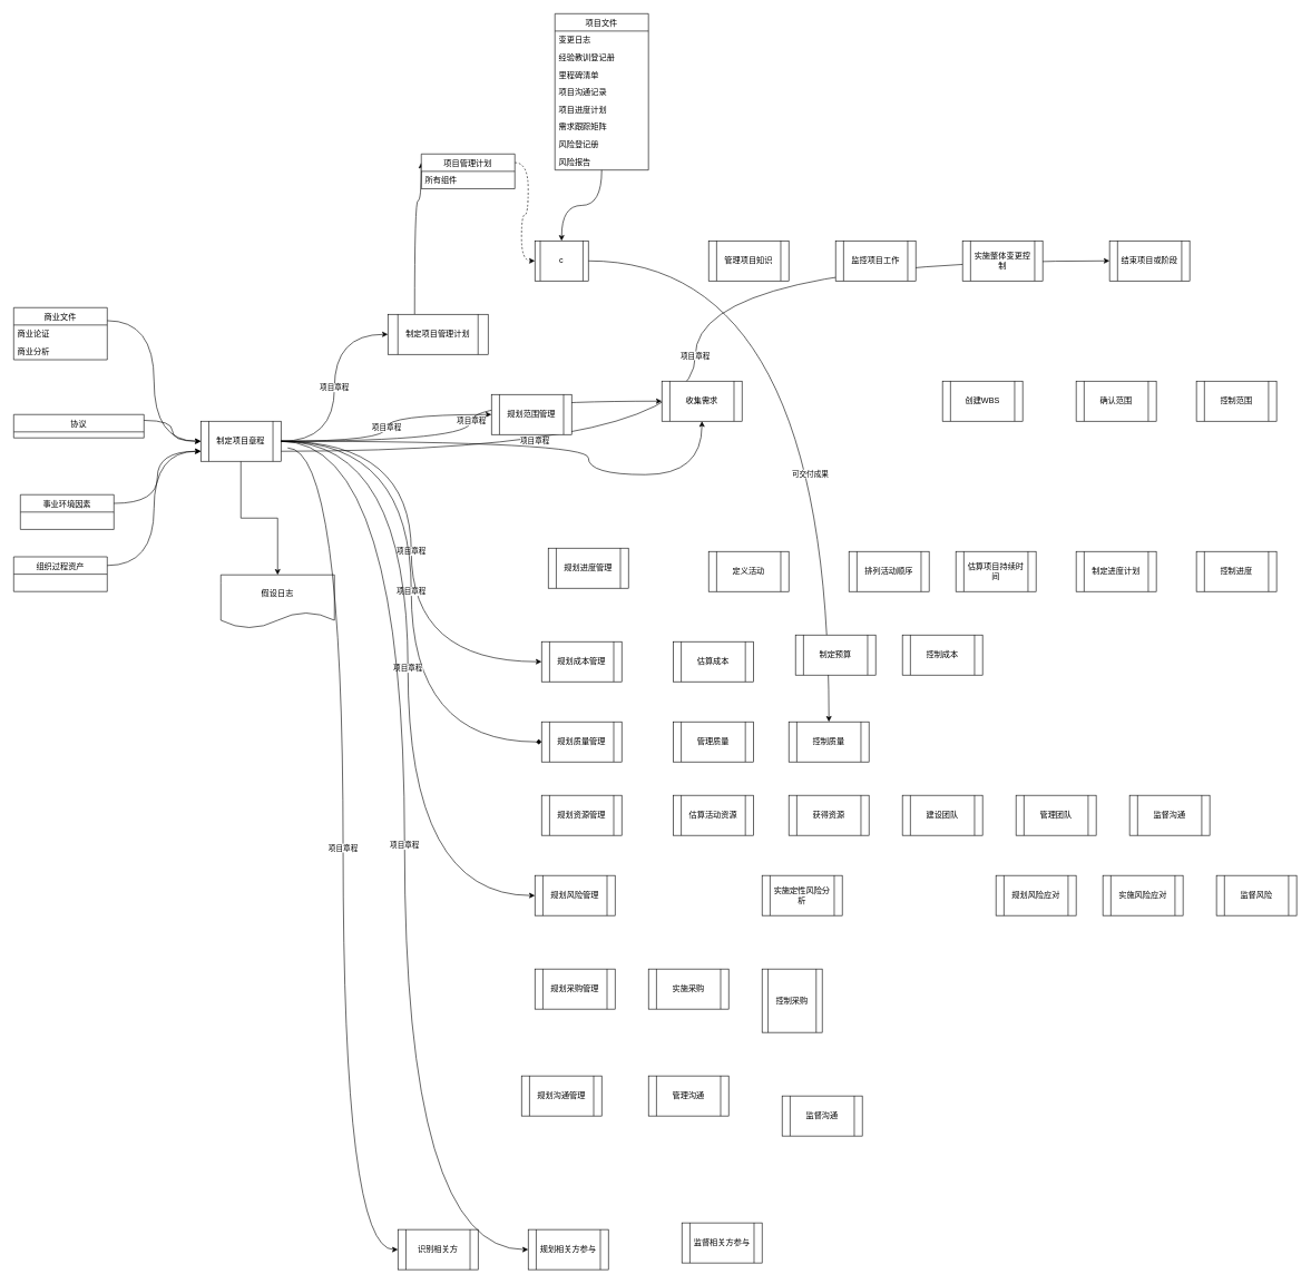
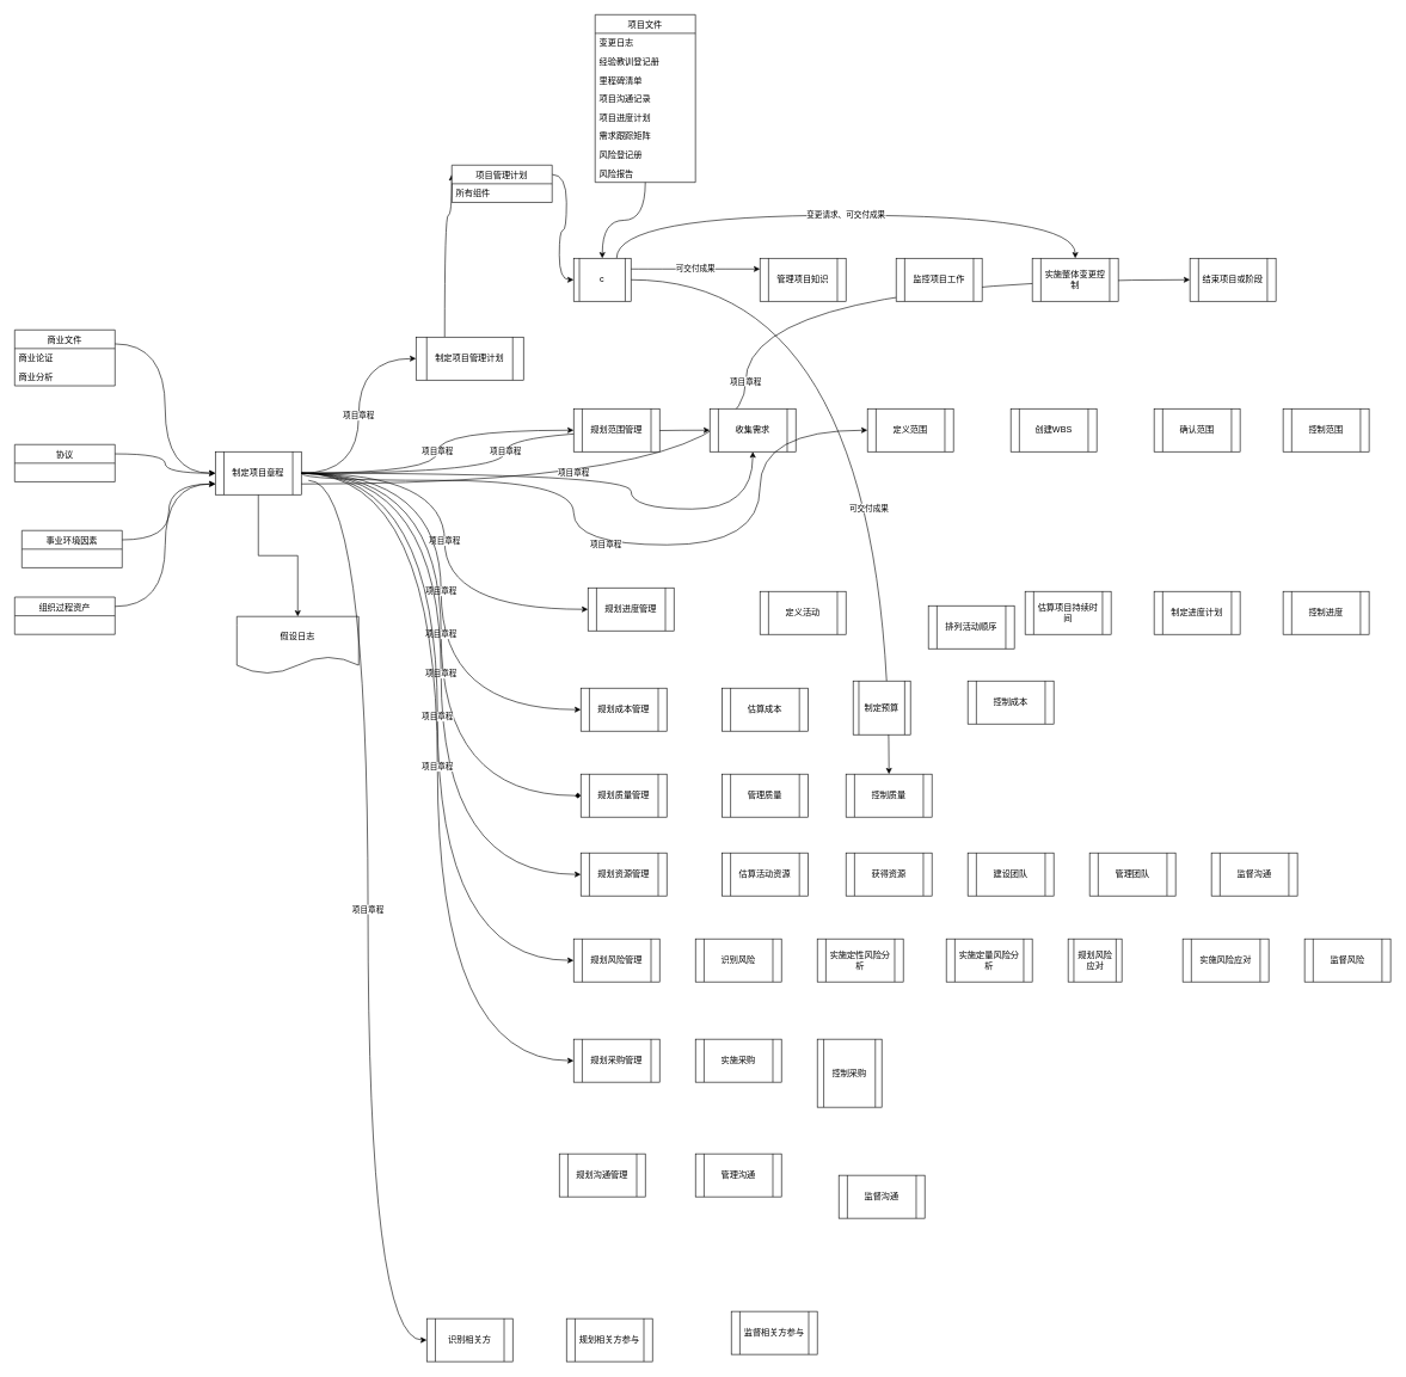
- <mxCell id="81" style="edgeStyle=orthogonalEdgeStyle;curved=1;rounded=0;orthogonalLoop=1;jettySize=auto;html=1;exitX=1;exitY=0.25;exitDx=0;exitDy=0;entryX=0;entryY=0.5;entryDx=0;entryDy=0;dashed=1;" edge="1" parent="1" source="82" target="22"><mxGeometry relative="1" as="geometry"><mxPoint x="760" as="sourcePoint" y="300" /></mxGeometry></mxCell>
+ <mxCell id="81" style="edgeStyle=orthogonalEdgeStyle;curved=1;rounded=0;orthogonalLoop=1;jettySize=auto;html=1;exitX=1;exitY=0.25;exitDx=0;exitDy=0;entryX=0;entryY=0.5;entryDx=0;entryDy=0;" edge="1" parent="1" source="82" target="22"><mxGeometry relative="1" as="geometry"><mxPoint x="760" as="sourcePoint" y="300" /></mxGeometry></mxCell>
+ <mxCell id="19" value="变更请求、可交付成果" style="edgeStyle=orthogonalEdgeStyle;curved=1;rounded=0;orthogonalLoop=1;jettySize=auto;html=1;entryX=0.5;entryY=0;entryDx=0;entryDy=0;" edge="1" parent="1" source="22" target="25"><mxGeometry relative="1" as="geometry"><Array as="points"><mxPoint x="860" y="300" /><mxPoint x="1500" y="300" /></Array></mxGeometry></mxCell>
+ <mxCell id="18" value="可交付成果" style="edgeStyle=orthogonalEdgeStyle;curved=1;rounded=0;orthogonalLoop=1;jettySize=auto;html=1;exitX=1;exitY=0.25;exitDx=0;exitDy=0;entryX=0;entryY=0.25;entryDx=0;entryDy=0;" edge="1" parent="1" source="22" target="23"><mxGeometry relative="1" as="geometry" /></mxCell>
+ <mxCell id="13" value="定义范围" style="shape=process;whiteSpace=wrap;html=1;backgroundOutline=1;" parent="1" vertex="1"><mxGeometry x="1210" y="570" width="120" height="60" as="geometry" /></mxCell>
- <mxCell id="11" value="规划范围管理" style="shape=process;whiteSpace=wrap;html=1;backgroundOutline=1;" parent="1" vertex="1"><mxGeometry x="735" y="590" width="120" height="60" as="geometry" /></mxCell>
+ <mxCell id="11" value="规划范围管理" style="shape=process;whiteSpace=wrap;html=1;backgroundOutline=1;" parent="1" vertex="1"><mxGeometry x="800" y="570" width="120" height="60" as="geometry" /></mxCell>
- <mxCell id="67" value="协议" style="swimlane;fontStyle=0;childLayout=stackLayout;horizontal=1;startSize=26;fillColor=none;horizontalStack=0;resizeParent=1;resizeParentMax=0;resizeLast=0;collapsible=1;marginBottom=0;" parent="1" vertex="1"><mxGeometry x="20" y="620" width="195" height="35" as="geometry" /></mxCell>
+ <mxCell id="67" value="协议" style="swimlane;fontStyle=0;childLayout=stackLayout;horizontal=1;startSize=26;fillColor=none;horizontalStack=0;resizeParent=1;resizeParentMax=0;resizeLast=0;collapsible=1;marginBottom=0;" parent="1" vertex="1"><mxGeometry x="20" y="620" width="140" height="52" as="geometry" /></mxCell>
+ <mxCell id="70" value="项目章程" style="edgeStyle=orthogonalEdgeStyle;curved=1;rounded=0;orthogonalLoop=1;jettySize=auto;html=1;exitX=1;exitY=0.5;exitDx=0;exitDy=0;entryX=0;entryY=0.5;entryDx=0;entryDy=0;" edge="1" parent="1" source="8" target="13"><mxGeometry relative="1" as="geometry"><mxPoint x="430" y="670" as="sourcePoint" /><mxPoint x="1060" y="640" as="targetPoint" /><Array as="points"><mxPoint x="420" y="670" /><mxPoint x="800" y="670" /><mxPoint x="800" y="760" /><mxPoint x="1060" y="760" /><mxPoint x="1060" y="600" /></Array></mxGeometry></mxCell>
+ <mxCell id="75" value="项目章程" style="edgeStyle=orthogonalEdgeStyle;curved=1;rounded=0;orthogonalLoop=1;jettySize=auto;html=1;entryX=0;entryY=0.5;entryDx=0;entryDy=0;" edge="1" parent="1" source="8" target="52"><mxGeometry relative="1" as="geometry"><mxPoint x="430" y="670" as="sourcePoint" /><mxPoint x="810" y="1350" as="targetPoint" /></mxGeometry></mxCell>
+ <mxCell id="5" value="项目章程" style="edgeStyle=orthogonalEdgeStyle;curved=1;rounded=0;orthogonalLoop=1;jettySize=auto;html=1;entryX=0;entryY=0.5;entryDx=0;entryDy=0;" parent="1" source="8" target="15" edge="1"><mxGeometry relative="1" as="geometry" /></mxCell>
- <mxCell id="17" value="排列活动顺序" style="shape=process;whiteSpace=wrap;html=1;backgroundOutline=1;" parent="1" vertex="1"><mxGeometry x="1270" y="825" width="120" height="60" as="geometry" /></mxCell>
+ <mxCell id="17" value="排列活动顺序" style="shape=process;whiteSpace=wrap;html=1;backgroundOutline=1;" parent="1" vertex="1"><mxGeometry x="1295" y="845" width="120" height="60" as="geometry" /></mxCell>
- <mxCell id="77" value="项目章程" style="edgeStyle=orthogonalEdgeStyle;curved=1;rounded=0;orthogonalLoop=1;jettySize=auto;html=1;entryX=0;entryY=0.5;entryDx=0;entryDy=0;exitX=1;exitY=0.5;exitDx=0;exitDy=0;" edge="1" parent="1" source="8" target="56"><mxGeometry relative="1" as="geometry"><mxPoint x="440" y="680" as="sourcePoint" /><mxPoint x="620" y="1640" as="targetPoint" /></mxGeometry></mxCell>
- <mxCell id="34" value="制定预算" style="shape=process;whiteSpace=wrap;html=1;backgroundOutline=1;" parent="1" vertex="1"><mxGeometry x="1190" y="950" width="120" height="60" as="geometry" /></mxCell>
+ <mxCell id="34" value="制定预算" style="shape=process;whiteSpace=wrap;html=1;backgroundOutline=1;" parent="1" vertex="1"><mxGeometry x="1190" y="950" width="80" height="75" as="geometry" /></mxCell>
+ <mxCell id="73" value="项目章程" style="edgeStyle=orthogonalEdgeStyle;curved=1;rounded=0;orthogonalLoop=1;jettySize=auto;html=1;entryX=0;entryY=0.5;entryDx=0;entryDy=0;exitX=1;exitY=0.5;exitDx=0;exitDy=0;" edge="1" parent="1" source="8" target="39"><mxGeometry relative="1" as="geometry"><mxPoint x="430" y="670" as="sourcePoint" /><mxPoint x="820" y="1120" as="targetPoint" /></mxGeometry></mxCell>
+ <mxCell id="46" value="识别风险" style="shape=process;whiteSpace=wrap;html=1;backgroundOutline=1;" parent="1" vertex="1"><mxGeometry x="970" y="1310" width="120" height="60" as="geometry" /></mxCell>
+ <mxCell id="48" value="实施定量风险分析" style="shape=process;whiteSpace=wrap;html=1;backgroundOutline=1;" parent="1" vertex="1"><mxGeometry x="1320" y="1310" width="120" height="60" as="geometry" /></mxCell>
- <mxCell id="49" value="规划风险应对" style="shape=process;whiteSpace=wrap;html=1;backgroundOutline=1;" parent="1" vertex="1"><mxGeometry x="1490" y="1310" width="120" height="60" as="geometry" /></mxCell>
+ <mxCell id="49" value="规划风险应对" style="shape=process;whiteSpace=wrap;html=1;backgroundOutline=1;" parent="1" vertex="1"><mxGeometry x="1490" y="1310" width="75" height="60" as="geometry" /></mxCell>
